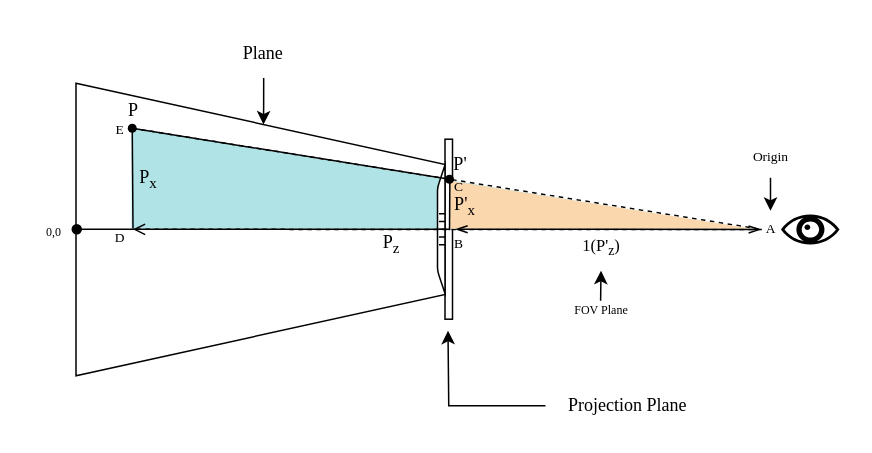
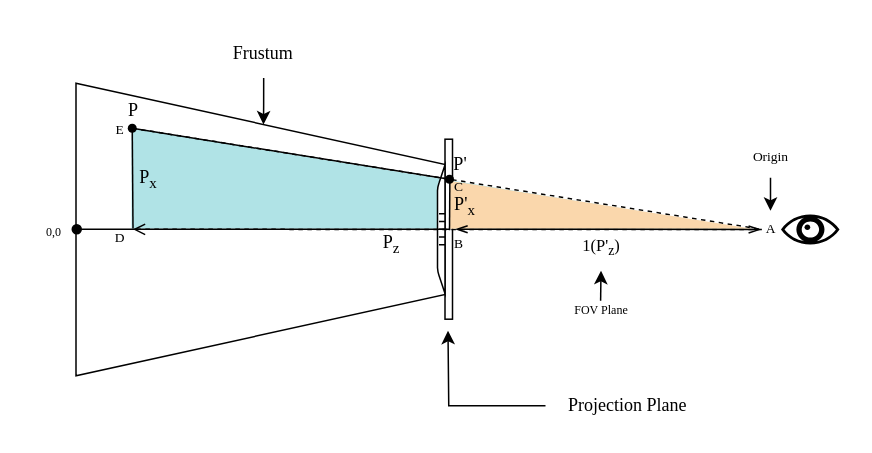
- <mxCell id="5" value="&lt;span style=&quot;&quot;&gt;Plane&lt;/span&gt;" style="text;html=1;align=center;verticalAlign=middle;whiteSpace=wrap;rounded=0;fontColor=light-dark(#000000,#00FF00);fontFamily=Garamond;" parent="1" vertex="1"><mxGeometry x="145" y="20" width="60" height="30" as="geometry" /></mxCell>
+ <mxCell id="5" value="&lt;span style=&quot;&quot;&gt;Frustum&lt;/span&gt;" style="text;html=1;align=center;verticalAlign=middle;whiteSpace=wrap;rounded=0;fontColor=light-dark(#000000,#00FF00);fontFamily=Garamond;" parent="1" vertex="1"><mxGeometry x="145" y="20" width="60" height="30" as="geometry" /></mxCell>
